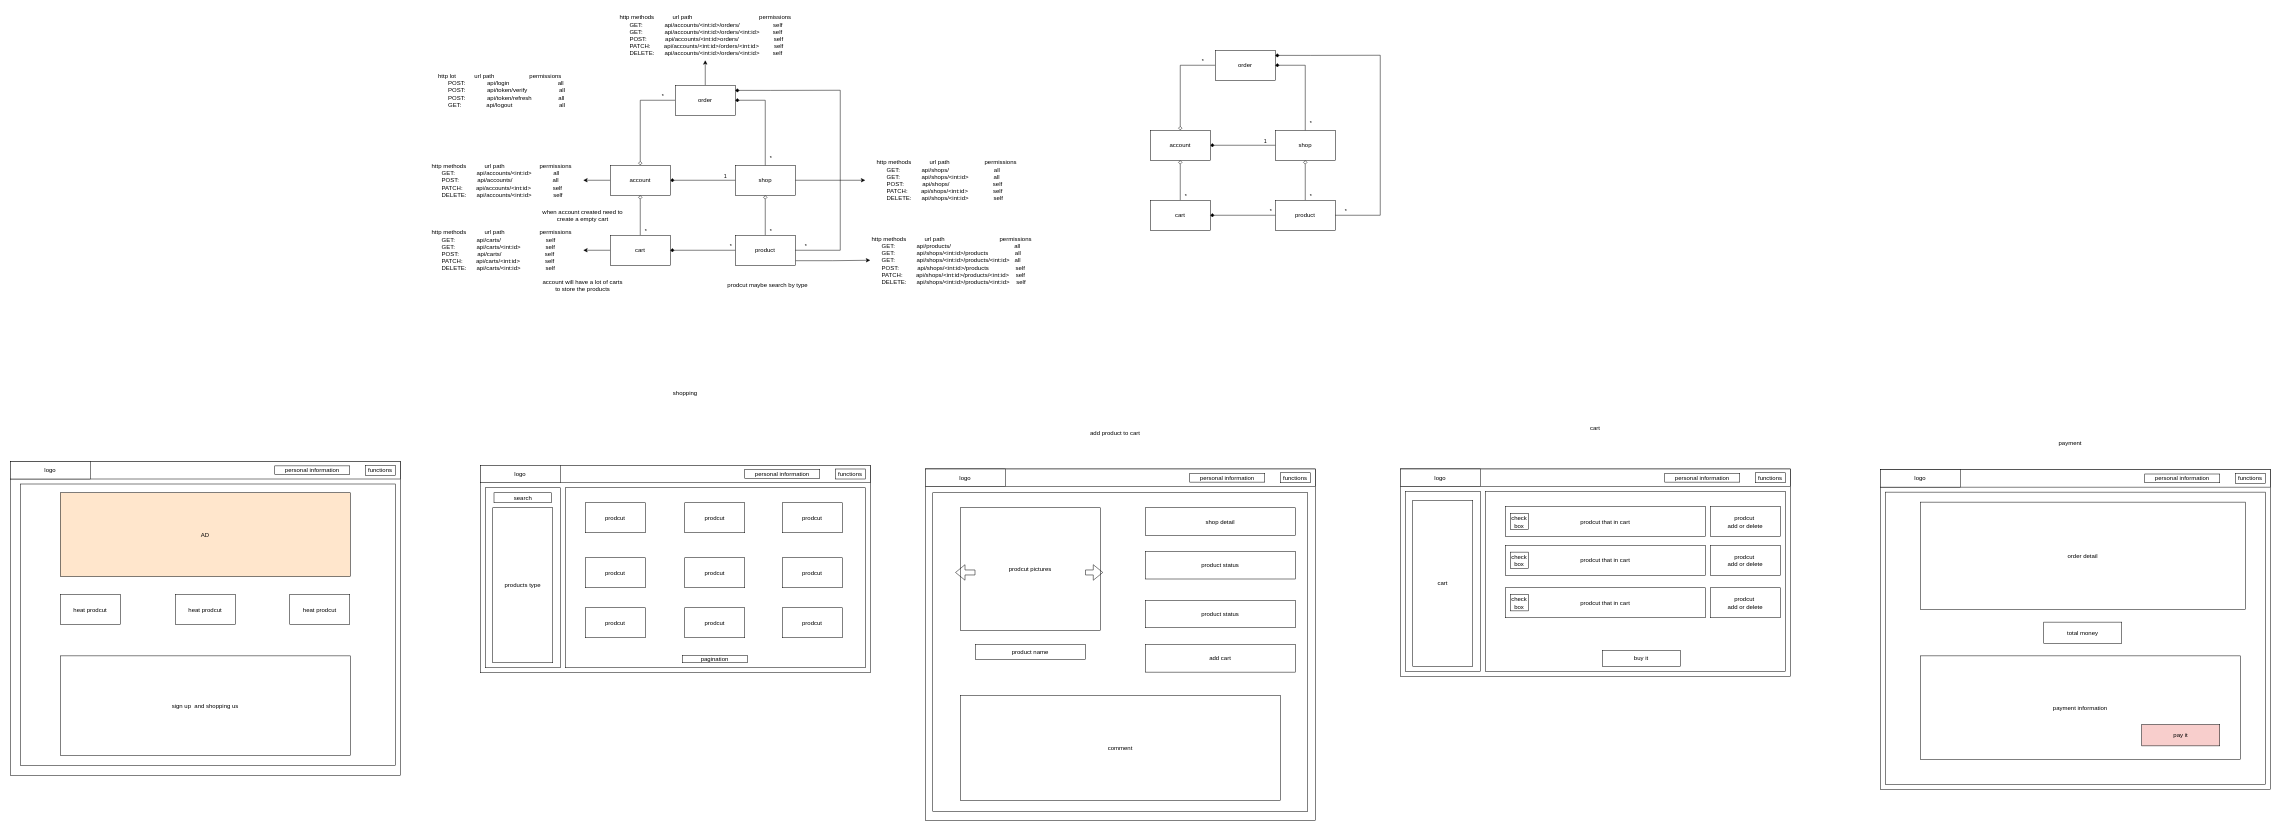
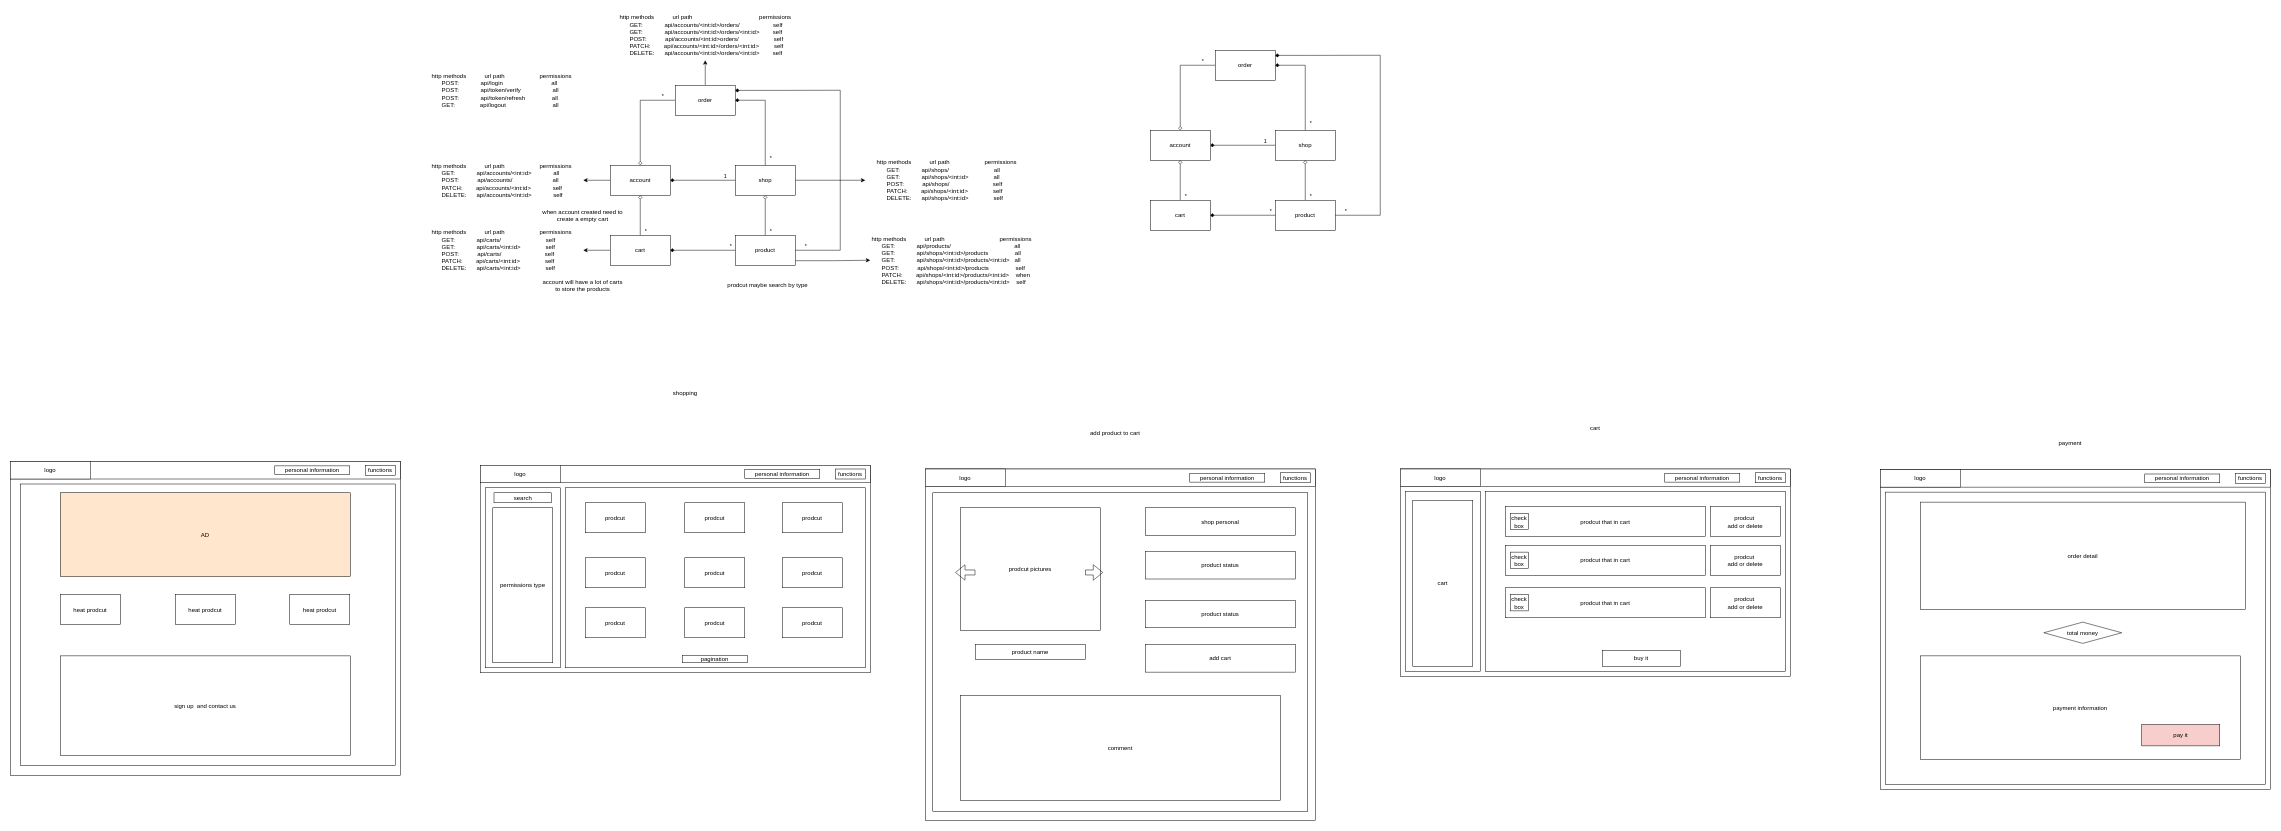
- <mxCell id="35" value="&lt;div style=&quot;text-align: left;&quot;&gt;&lt;span style=&quot;background-color: initial;&quot;&gt;http lot&amp;nbsp; &amp;nbsp; &amp;nbsp; &amp;nbsp; &amp;nbsp; &amp;nbsp;url path&amp;nbsp; &amp;nbsp; &amp;nbsp; &amp;nbsp; &amp;nbsp; &amp;nbsp; &amp;nbsp; &amp;nbsp; &amp;nbsp; &amp;nbsp; &amp;nbsp;permissions&lt;/span&gt;&lt;/div&gt;&lt;div style=&quot;text-align: left;&quot;&gt;&lt;span style=&quot;background-color: initial;&quot;&gt;&amp;nbsp; &amp;nbsp; &amp;nbsp; POST&lt;/span&gt;&lt;span style=&quot;background-color: initial;&quot;&gt;:&amp;nbsp; &amp;nbsp; &amp;nbsp; &amp;nbsp; &amp;nbsp; &amp;nbsp; &amp;nbsp;api/login&amp;nbsp; &amp;nbsp; &amp;nbsp; &amp;nbsp; &amp;nbsp; &amp;nbsp; &amp;nbsp; &amp;nbsp; &amp;nbsp; &amp;nbsp; &amp;nbsp; &amp;nbsp; &amp;nbsp; &amp;nbsp; &amp;nbsp;all&lt;/span&gt;&lt;/div&gt;&lt;div style=&quot;text-align: left;&quot;&gt;&lt;span style=&quot;background-color: initial;&quot;&gt;&amp;nbsp; &amp;nbsp; &amp;nbsp; POST:&amp;nbsp; &amp;nbsp; &amp;nbsp; &amp;nbsp; &amp;nbsp; &amp;nbsp; &amp;nbsp;api/token/verify&amp;nbsp; &amp;nbsp; &amp;nbsp; &amp;nbsp; &amp;nbsp; &amp;nbsp; &amp;nbsp; &amp;nbsp; &amp;nbsp; &amp;nbsp;all&lt;/span&gt;&lt;/div&gt;&lt;div style=&quot;text-align: left;&quot;&gt;&lt;span style=&quot;background-color: initial;&quot;&gt;&amp;nbsp; &amp;nbsp; &amp;nbsp; POST:&amp;nbsp; &amp;nbsp; &amp;nbsp; &amp;nbsp; &amp;nbsp; &amp;nbsp; &amp;nbsp;api/token/refresh&amp;nbsp; &amp;nbsp; &amp;nbsp; &amp;nbsp; &amp;nbsp; &amp;nbsp; &amp;nbsp; &amp;nbsp; all&lt;/span&gt;&lt;/div&gt;&lt;div style=&quot;text-align: left;&quot;&gt;&lt;span style=&quot;background-color: initial;&quot;&gt;&amp;nbsp; &amp;nbsp; &amp;nbsp; GET:&amp;nbsp; &amp;nbsp; &amp;nbsp; &amp;nbsp; &amp;nbsp; &amp;nbsp; &amp;nbsp; &amp;nbsp;api/logout&amp;nbsp; &amp;nbsp; &amp;nbsp; &amp;nbsp; &amp;nbsp; &amp;nbsp; &amp;nbsp; &amp;nbsp; &amp;nbsp; &amp;nbsp; &amp;nbsp; &amp;nbsp; &amp;nbsp; &amp;nbsp; all&lt;/span&gt;&lt;/div&gt;" style="text;html=1;strokeColor=none;fillColor=none;align=center;verticalAlign=middle;whiteSpace=wrap;rounded=0;" vertex="1" parent="1"><mxGeometry x="840" y="130" width="326" height="100" as="geometry" /></mxCell>
+ <mxCell id="35" value="&lt;div style=&quot;text-align: left;&quot;&gt;&lt;span style=&quot;background-color: initial;&quot;&gt;http methods&amp;nbsp; &amp;nbsp; &amp;nbsp; &amp;nbsp; &amp;nbsp; &amp;nbsp;url path&amp;nbsp; &amp;nbsp; &amp;nbsp; &amp;nbsp; &amp;nbsp; &amp;nbsp; &amp;nbsp; &amp;nbsp; &amp;nbsp; &amp;nbsp; &amp;nbsp;permissions&lt;/span&gt;&lt;/div&gt;&lt;div style=&quot;text-align: left;&quot;&gt;&lt;span style=&quot;background-color: initial;&quot;&gt;&amp;nbsp; &amp;nbsp; &amp;nbsp; POST&lt;/span&gt;&lt;span style=&quot;background-color: initial;&quot;&gt;:&amp;nbsp; &amp;nbsp; &amp;nbsp; &amp;nbsp; &amp;nbsp; &amp;nbsp; &amp;nbsp;api/login&amp;nbsp; &amp;nbsp; &amp;nbsp; &amp;nbsp; &amp;nbsp; &amp;nbsp; &amp;nbsp; &amp;nbsp; &amp;nbsp; &amp;nbsp; &amp;nbsp; &amp;nbsp; &amp;nbsp; &amp;nbsp; &amp;nbsp;all&lt;/span&gt;&lt;/div&gt;&lt;div style=&quot;text-align: left;&quot;&gt;&lt;span style=&quot;background-color: initial;&quot;&gt;&amp;nbsp; &amp;nbsp; &amp;nbsp; POST:&amp;nbsp; &amp;nbsp; &amp;nbsp; &amp;nbsp; &amp;nbsp; &amp;nbsp; &amp;nbsp;api/token/verify&amp;nbsp; &amp;nbsp; &amp;nbsp; &amp;nbsp; &amp;nbsp; &amp;nbsp; &amp;nbsp; &amp;nbsp; &amp;nbsp; &amp;nbsp;all&lt;/span&gt;&lt;/div&gt;&lt;div style=&quot;text-align: left;&quot;&gt;&lt;span style=&quot;background-color: initial;&quot;&gt;&amp;nbsp; &amp;nbsp; &amp;nbsp; POST:&amp;nbsp; &amp;nbsp; &amp;nbsp; &amp;nbsp; &amp;nbsp; &amp;nbsp; &amp;nbsp;api/token/refresh&amp;nbsp; &amp;nbsp; &amp;nbsp; &amp;nbsp; &amp;nbsp; &amp;nbsp; &amp;nbsp; &amp;nbsp; all&lt;/span&gt;&lt;/div&gt;&lt;div style=&quot;text-align: left;&quot;&gt;&lt;span style=&quot;background-color: initial;&quot;&gt;&amp;nbsp; &amp;nbsp; &amp;nbsp; GET:&amp;nbsp; &amp;nbsp; &amp;nbsp; &amp;nbsp; &amp;nbsp; &amp;nbsp; &amp;nbsp; &amp;nbsp;api/logout&amp;nbsp; &amp;nbsp; &amp;nbsp; &amp;nbsp; &amp;nbsp; &amp;nbsp; &amp;nbsp; &amp;nbsp; &amp;nbsp; &amp;nbsp; &amp;nbsp; &amp;nbsp; &amp;nbsp; &amp;nbsp; all&lt;/span&gt;&lt;/div&gt;" style="text;html=1;strokeColor=none;fillColor=none;align=center;verticalAlign=middle;whiteSpace=wrap;rounded=0;" vertex="1" parent="1"><mxGeometry x="840" y="130" width="326" height="100" as="geometry" /></mxCell>
- <mxCell id="32" value="&lt;div style=&quot;text-align: left;&quot;&gt;&lt;span style=&quot;background-color: initial;&quot;&gt;http methods&amp;nbsp; &amp;nbsp; &amp;nbsp; &amp;nbsp; &amp;nbsp; &amp;nbsp;url path&amp;nbsp; &amp;nbsp; &amp;nbsp; &amp;nbsp; &amp;nbsp; &amp;nbsp; &amp;nbsp; &amp;nbsp; &amp;nbsp; &amp;nbsp; &amp;nbsp; &amp;nbsp; &amp;nbsp; &amp;nbsp; &amp;nbsp; &amp;nbsp; &amp;nbsp;permissions&lt;/span&gt;&lt;/div&gt;&lt;div style=&quot;text-align: left;&quot;&gt;&lt;span style=&quot;background-color: initial;&quot;&gt;&amp;nbsp; &amp;nbsp; &amp;nbsp; GET:&amp;nbsp; &amp;nbsp; &amp;nbsp; &amp;nbsp; &amp;nbsp; &amp;nbsp; &amp;nbsp;api/products/&amp;nbsp; &amp;nbsp; &amp;nbsp; &amp;nbsp; &amp;nbsp; &amp;nbsp; &amp;nbsp; &amp;nbsp; &amp;nbsp; &amp;nbsp; &amp;nbsp; &amp;nbsp; &amp;nbsp; &amp;nbsp; &amp;nbsp; &amp;nbsp; &amp;nbsp; &amp;nbsp; &amp;nbsp; all&lt;/span&gt;&lt;/div&gt;&lt;div style=&quot;text-align: left;&quot;&gt;&amp;nbsp; &amp;nbsp; &amp;nbsp; GET:&amp;nbsp; &amp;nbsp; &amp;nbsp; &amp;nbsp; &amp;nbsp; &amp;nbsp; &amp;nbsp;api/shops/&amp;lt;int:id&amp;gt;/products&amp;nbsp; &amp;nbsp; &amp;nbsp; &amp;nbsp; &amp;nbsp; &amp;nbsp; &amp;nbsp; &amp;nbsp; all&lt;/div&gt;&lt;div style=&quot;text-align: left;&quot;&gt;&amp;nbsp; &amp;nbsp; &amp;nbsp; GET:&amp;nbsp; &amp;nbsp; &amp;nbsp; &amp;nbsp; &amp;nbsp; &amp;nbsp; &amp;nbsp;api/shops/&amp;lt;int:id&amp;gt;/products/&amp;lt;int:id&amp;gt;&amp;nbsp; &amp;nbsp;all&lt;/div&gt;&lt;div style=&quot;text-align: left;&quot;&gt;&lt;span style=&quot;background-color: initial;&quot;&gt;&amp;nbsp; &amp;nbsp; &amp;nbsp; POST:&amp;nbsp; &amp;nbsp; &amp;nbsp; &amp;nbsp; &amp;nbsp; &amp;nbsp;api/shops/&amp;lt;int:id&amp;gt;/products&amp;nbsp; &amp;nbsp; &amp;nbsp; &amp;nbsp; &amp;nbsp; &amp;nbsp; &amp;nbsp; &amp;nbsp; self&lt;/span&gt;&lt;/div&gt;&lt;div style=&quot;text-align: left;&quot;&gt;&amp;nbsp; &amp;nbsp; &amp;nbsp; PATCH:&amp;nbsp; &amp;nbsp; &amp;nbsp; &amp;nbsp; api/shops/&amp;lt;int:id&amp;gt;/products&lt;span style=&quot;background-color: initial;&quot;&gt;/&amp;lt;int:id&amp;gt;&amp;nbsp; &amp;nbsp; self&lt;/span&gt;&lt;/div&gt;&lt;div style=&quot;text-align: left;&quot;&gt;&amp;nbsp; &amp;nbsp; &amp;nbsp; DELETE:&amp;nbsp; &amp;nbsp; &amp;nbsp;&amp;nbsp;api/shops/&amp;lt;int:id&amp;gt;/products&lt;span style=&quot;border-color: var(--border-color); background-color: initial;&quot;&gt;/&amp;lt;int:id&amp;gt;&lt;/span&gt;&lt;span style=&quot;background-color: initial;&quot;&gt;&amp;nbsp; &amp;nbsp; self&lt;/span&gt;&lt;/div&gt;" style="text;html=1;strokeColor=none;fillColor=none;align=center;verticalAlign=middle;whiteSpace=wrap;rounded=0;" vertex="1" parent="1"><mxGeometry x="1740" y="470" width="326" height="100" as="geometry" /></mxCell>
+ <mxCell id="32" value="&lt;div style=&quot;text-align: left;&quot;&gt;&lt;span style=&quot;background-color: initial;&quot;&gt;http methods&amp;nbsp; &amp;nbsp; &amp;nbsp; &amp;nbsp; &amp;nbsp; &amp;nbsp;url path&amp;nbsp; &amp;nbsp; &amp;nbsp; &amp;nbsp; &amp;nbsp; &amp;nbsp; &amp;nbsp; &amp;nbsp; &amp;nbsp; &amp;nbsp; &amp;nbsp; &amp;nbsp; &amp;nbsp; &amp;nbsp; &amp;nbsp; &amp;nbsp; &amp;nbsp;permissions&lt;/span&gt;&lt;/div&gt;&lt;div style=&quot;text-align: left;&quot;&gt;&lt;span style=&quot;background-color: initial;&quot;&gt;&amp;nbsp; &amp;nbsp; &amp;nbsp; GET:&amp;nbsp; &amp;nbsp; &amp;nbsp; &amp;nbsp; &amp;nbsp; &amp;nbsp; &amp;nbsp;api/products/&amp;nbsp; &amp;nbsp; &amp;nbsp; &amp;nbsp; &amp;nbsp; &amp;nbsp; &amp;nbsp; &amp;nbsp; &amp;nbsp; &amp;nbsp; &amp;nbsp; &amp;nbsp; &amp;nbsp; &amp;nbsp; &amp;nbsp; &amp;nbsp; &amp;nbsp; &amp;nbsp; &amp;nbsp; all&lt;/span&gt;&lt;/div&gt;&lt;div style=&quot;text-align: left;&quot;&gt;&amp;nbsp; &amp;nbsp; &amp;nbsp; GET:&amp;nbsp; &amp;nbsp; &amp;nbsp; &amp;nbsp; &amp;nbsp; &amp;nbsp; &amp;nbsp;api/shops/&amp;lt;int:id&amp;gt;/products&amp;nbsp; &amp;nbsp; &amp;nbsp; &amp;nbsp; &amp;nbsp; &amp;nbsp; &amp;nbsp; &amp;nbsp; all&lt;/div&gt;&lt;div style=&quot;text-align: left;&quot;&gt;&amp;nbsp; &amp;nbsp; &amp;nbsp; GET:&amp;nbsp; &amp;nbsp; &amp;nbsp; &amp;nbsp; &amp;nbsp; &amp;nbsp; &amp;nbsp;api/shops/&amp;lt;int:id&amp;gt;/products/&amp;lt;int:id&amp;gt;&amp;nbsp; &amp;nbsp;all&lt;/div&gt;&lt;div style=&quot;text-align: left;&quot;&gt;&lt;span style=&quot;background-color: initial;&quot;&gt;&amp;nbsp; &amp;nbsp; &amp;nbsp; POST:&amp;nbsp; &amp;nbsp; &amp;nbsp; &amp;nbsp; &amp;nbsp; &amp;nbsp;api/shops/&amp;lt;int:id&amp;gt;/products&amp;nbsp; &amp;nbsp; &amp;nbsp; &amp;nbsp; &amp;nbsp; &amp;nbsp; &amp;nbsp; &amp;nbsp; self&lt;/span&gt;&lt;/div&gt;&lt;div style=&quot;text-align: left;&quot;&gt;&amp;nbsp; &amp;nbsp; &amp;nbsp; PATCH:&amp;nbsp; &amp;nbsp; &amp;nbsp; &amp;nbsp; api/shops/&amp;lt;int:id&amp;gt;/products&lt;span style=&quot;background-color: initial;&quot;&gt;/&amp;lt;int:id&amp;gt;&amp;nbsp; &amp;nbsp; when&lt;/span&gt;&lt;/div&gt;&lt;div style=&quot;text-align: left;&quot;&gt;&amp;nbsp; &amp;nbsp; &amp;nbsp; DELETE:&amp;nbsp; &amp;nbsp; &amp;nbsp;&amp;nbsp;api/shops/&amp;lt;int:id&amp;gt;/products&lt;span style=&quot;border-color: var(--border-color); background-color: initial;&quot;&gt;/&amp;lt;int:id&amp;gt;&lt;/span&gt;&lt;span style=&quot;background-color: initial;&quot;&gt;&amp;nbsp; &amp;nbsp; self&lt;/span&gt;&lt;/div&gt;" style="text;html=1;strokeColor=none;fillColor=none;align=center;verticalAlign=middle;whiteSpace=wrap;rounded=0;" vertex="1" parent="1"><mxGeometry x="1740" y="470" width="326" height="100" as="geometry" /></mxCell>
- <mxCell id="66" value="shop detail" style="rounded=0;whiteSpace=wrap;html=1;" vertex="1" parent="1"><mxGeometry x="2290" y="1015" width="300" height="55" as="geometry" /></mxCell>
+ <mxCell id="66" value="shop personal" style="rounded=0;whiteSpace=wrap;html=1;" vertex="1" parent="1"><mxGeometry x="2290" y="1015" width="300" height="55" as="geometry" /></mxCell>
- <mxCell id="43" value="products type" style="rounded=0;whiteSpace=wrap;html=1;" vertex="1" parent="1"><mxGeometry x="985" y="1015" width="120" height="310" as="geometry" /></mxCell>
+ <mxCell id="43" value="permissions type" style="rounded=0;whiteSpace=wrap;html=1;" vertex="1" parent="1"><mxGeometry x="985" y="1015" width="120" height="310" as="geometry" /></mxCell>
- <mxCell id="98" value="total money" style="rounded=0;whiteSpace=wrap;html=1;" vertex="1" parent="1"><mxGeometry x="4087" y="1243.75" width="156" height="42.5" as="geometry" /></mxCell>
+ <mxCell id="98" value="total money" style="rhombus;whiteSpace=wrap;html=1;" vertex="1" parent="1"><mxGeometry x="4087" y="1243.75" width="156" height="42.5" as="geometry" /></mxCell>
- <mxCell id="117" value="sign up&amp;nbsp; and shopping us" style="rounded=0;whiteSpace=wrap;html=1;" vertex="1" parent="1"><mxGeometry x="120" y="1311.25" width="580" height="198.75" as="geometry" /></mxCell>
+ <mxCell id="117" value="sign up&amp;nbsp; and contact us" style="rounded=0;whiteSpace=wrap;html=1;" vertex="1" parent="1"><mxGeometry x="120" y="1311.25" width="580" height="198.75" as="geometry" /></mxCell>
